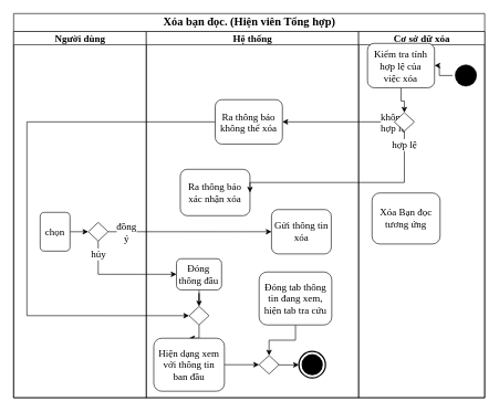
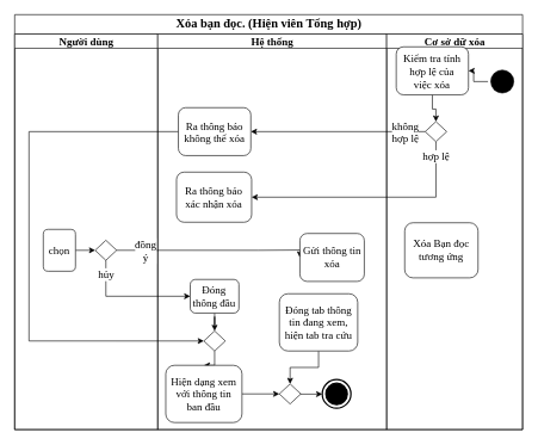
- <mxCell id="22" value="Ra thông báo không thể xóa" style="shape=rect;html=1;rounded=1;whiteSpace=wrap;align=center;glass=0;strokeColor=#000000;fontFamily=Times New Roman;fontSize=15;" parent="11" vertex="1"><mxGeometry x="103.83" y="103" width="101.28" height="67" as="geometry" /></mxCell>
+ <mxCell id="22" value="Ra thông báo không thể xóa" style="shape=rect;html=1;rounded=1;whiteSpace=wrap;align=center;glass=0;strokeColor=#000000;fontFamily=Times New Roman;fontSize=15;" parent="11" vertex="1"><mxGeometry x="28.83" y="103" width="101.28" height="67" as="geometry" /></mxCell>
- <mxCell id="21" value="&lt;span style=&quot;font-size: 15px ; line-height: 107% ; font-family: &amp;#34;times new roman&amp;#34; , serif&quot;&gt;Ra thông báo xác nhận xóa&lt;/span&gt;" style="shape=rect;html=1;rounded=1;whiteSpace=wrap;align=center;glass=0;strokeColor=#000000;fontFamily=Times New Roman;fontSize=15;" parent="11" vertex="1"><mxGeometry x="51.22" y="208.12" width="105" height="70" as="geometry" /></mxCell>
+ <mxCell id="21" value="&lt;span style=&quot;font-size: 15px ; line-height: 107% ; font-family: &amp;#34;times new roman&amp;#34; , serif&quot;&gt;Ra thông báo xác nhận xóa&lt;/span&gt;" style="shape=rect;html=1;rounded=1;whiteSpace=wrap;align=center;glass=0;strokeColor=#000000;fontFamily=Times New Roman;fontSize=15;" parent="11" vertex="1"><mxGeometry x="26.22" y="193.12" width="105" height="70" as="geometry" /></mxCell>
- <mxCell id="37" value="&lt;font face=&quot;times new roman, serif&quot;&gt;Xóa Bạn đọc&lt;br&gt;tương ứng&lt;/font&gt;" style="shape=rect;html=1;rounded=1;whiteSpace=wrap;align=center;glass=0;strokeColor=#000000;fontFamily=Times New Roman;fontSize=15;" parent="31" vertex="1"><mxGeometry x="20.22" y="243.87" width="102.52" height="77" as="geometry" /></mxCell>
+ <mxCell id="37" value="&lt;font face=&quot;times new roman, serif&quot;&gt;Xóa Bạn đọc&lt;br&gt;tương ứng&lt;/font&gt;" style="shape=rect;html=1;rounded=1;whiteSpace=wrap;align=center;glass=0;strokeColor=#000000;fontFamily=Times New Roman;fontSize=15;" parent="31" vertex="1"><mxGeometry x="25.22" y="263.87" width="102.52" height="77" as="geometry" /></mxCell>
- <mxCell id="24" value="&lt;span style=&quot;font-size: 15px ; line-height: 107% ; font-family: &amp;#34;times new roman&amp;#34; , serif&quot;&gt;Gửi thông tin xóa&lt;/span&gt;" style="shape=rect;html=1;rounded=1;whiteSpace=wrap;align=center;glass=0;strokeColor=#000000;fontFamily=Times New Roman;fontSize=15;" parent="11" vertex="1"><mxGeometry x="188.72" y="268.87" width="90.02" height="67" as="geometry" /></mxCell>
+ <mxCell id="24" value="&lt;span style=&quot;font-size: 15px ; line-height: 107% ; font-family: &amp;#34;times new roman&amp;#34; , serif&quot;&gt;Gửi thông tin xóa&lt;/span&gt;" style="shape=rect;html=1;rounded=1;whiteSpace=wrap;align=center;glass=0;strokeColor=#000000;fontFamily=Times New Roman;fontSize=15;" parent="11" vertex="1"><mxGeometry x="198.72" y="278.87" width="90.02" height="67" as="geometry" /></mxCell>
